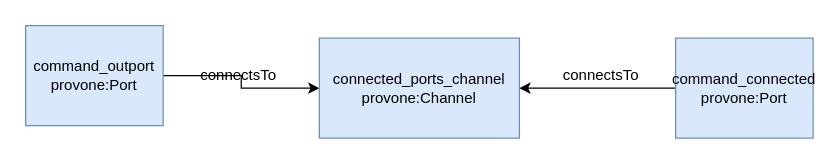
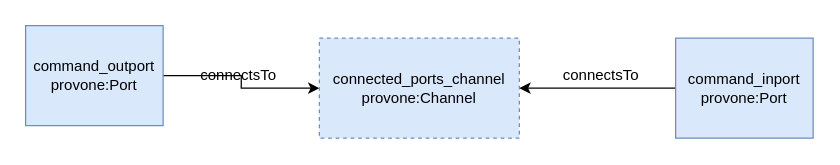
- <mxCell id="6" value="connected_ports_channel&lt;br&gt;provone:Channel" style="whiteSpace=wrap;html=1;aspect=fixed;fillColor=#dae8fc;strokeColor=#6c8ebf;" vertex="1" parent="1"><mxGeometry x="255" y="30" width="160" height="80" as="geometry" /></mxCell>
+ <mxCell id="6" value="connected_ports_channel&lt;br&gt;provone:Channel" style="whiteSpace=wrap;html=1;aspect=fixed;fillColor=#dae8fc;strokeColor=#6c8ebf;dashed=1;" vertex="1" parent="1"><mxGeometry x="255" y="30" width="160" height="80" as="geometry" /></mxCell>
- <mxCell id="5" value="command_connected&lt;br&gt;provone:Port" style="whiteSpace=wrap;html=1;aspect=fixed;fillColor=#dae8fc;strokeColor=#6c8ebf;" vertex="1" parent="1"><mxGeometry x="540" y="30" width="110" height="80" as="geometry" /></mxCell>
+ <mxCell id="5" value="command_inport&lt;br&gt;provone:Port" style="whiteSpace=wrap;html=1;aspect=fixed;fillColor=#dae8fc;strokeColor=#6c8ebf;" vertex="1" parent="1"><mxGeometry x="540" y="30" width="110" height="80" as="geometry" /></mxCell>
